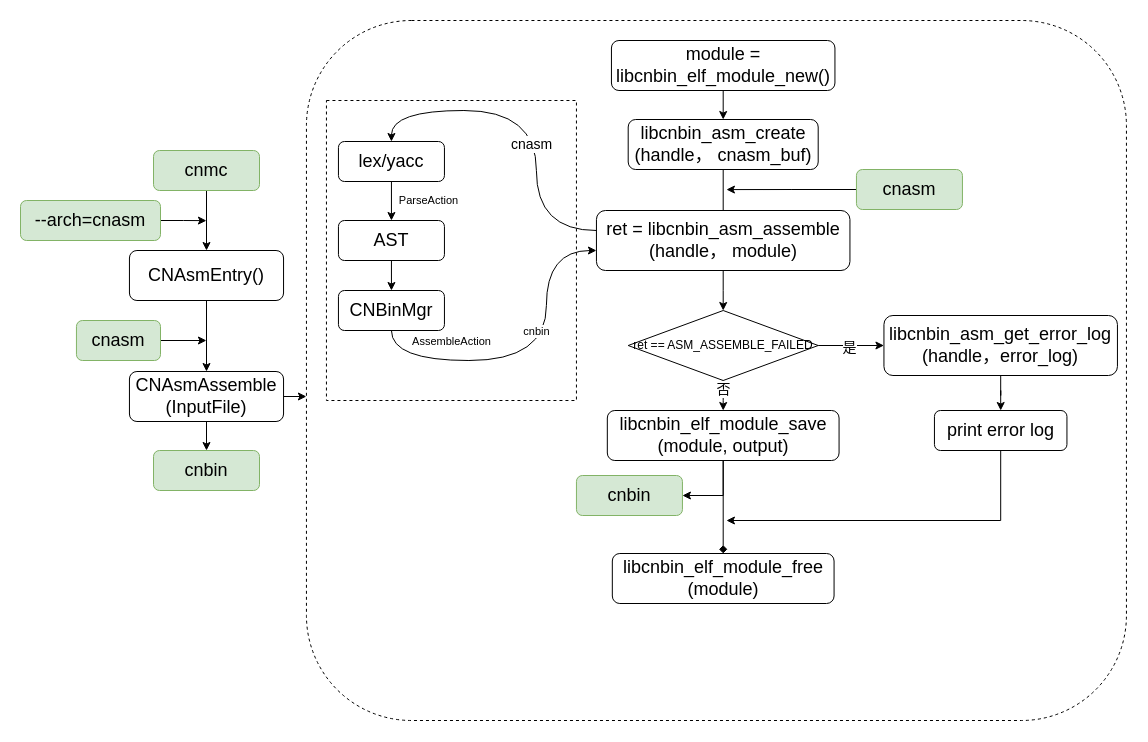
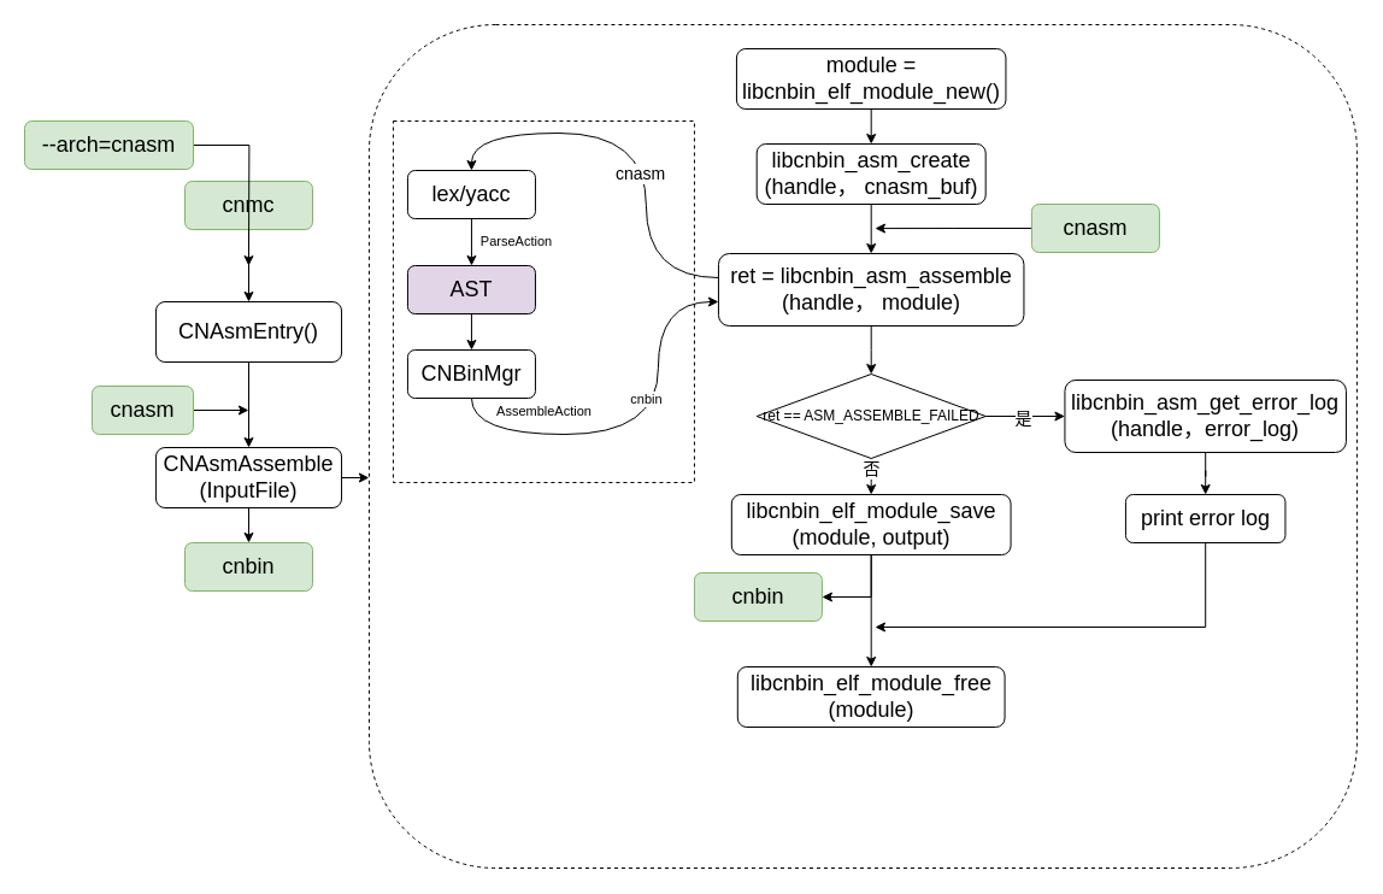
- <mxCell id="7" value="" style="edgeStyle=orthogonalEdgeStyle;rounded=0;orthogonalLoop=1;jettySize=auto;html=1;endArrow=none;" parent="1" source="8" target="6" edge="1"><mxGeometry relative="1" as="geometry" /></mxCell>
+ <mxCell id="7" value="" style="edgeStyle=orthogonalEdgeStyle;rounded=0;orthogonalLoop=1;jettySize=auto;html=1;" parent="1" source="8" target="6" edge="1"><mxGeometry relative="1" as="geometry" /></mxCell>
- <mxCell id="44" value="&lt;font style=&quot;font-size: 18px;&quot;&gt;--arch=cnasm&lt;/font&gt;" style="rounded=1;whiteSpace=wrap;html=1;fontSize=12;glass=0;strokeWidth=1;shadow=0;fillColor=#d5e8d4;strokeColor=#82b366;" vertex="1" parent="1"><mxGeometry x="20" y="200" width="140" height="40" as="geometry" /></mxCell>
+ <mxCell id="44" value="&lt;font style=&quot;font-size: 18px;&quot;&gt;--arch=cnasm&lt;/font&gt;" style="rounded=1;whiteSpace=wrap;html=1;fontSize=12;glass=0;strokeWidth=1;shadow=0;fillColor=#d5e8d4;strokeColor=#82b366;" vertex="1" parent="1"><mxGeometry x="20" y="100" width="140" height="40" as="geometry" /></mxCell>
- <mxCell id="31" value="&lt;span style=&quot;font-size: 18px;&quot;&gt;AST&lt;/span&gt;" style="rounded=1;whiteSpace=wrap;html=1;fontSize=12;glass=0;strokeWidth=1;shadow=0;" parent="1" vertex="1"><mxGeometry x="337.94" y="220" width="106" height="40" as="geometry" /></mxCell>
+ <mxCell id="31" value="&lt;span style=&quot;font-size: 18px;&quot;&gt;AST&lt;/span&gt;" style="rounded=1;whiteSpace=wrap;html=1;fontSize=12;glass=0;strokeWidth=1;shadow=0;fillColor=#e1d5e7;" parent="1" vertex="1"><mxGeometry x="337.94" y="220" width="106" height="40" as="geometry" /></mxCell>
- <mxCell id="18" value="" style="edgeStyle=orthogonalEdgeStyle;rounded=0;orthogonalLoop=1;jettySize=auto;html=1;endArrow=diamond;" parent="1" source="20" target="21" edge="1"><mxGeometry relative="1" as="geometry" /></mxCell>
+ <mxCell id="18" value="" style="edgeStyle=orthogonalEdgeStyle;rounded=0;orthogonalLoop=1;jettySize=auto;html=1;" parent="1" source="20" target="21" edge="1"><mxGeometry relative="1" as="geometry" /></mxCell>
